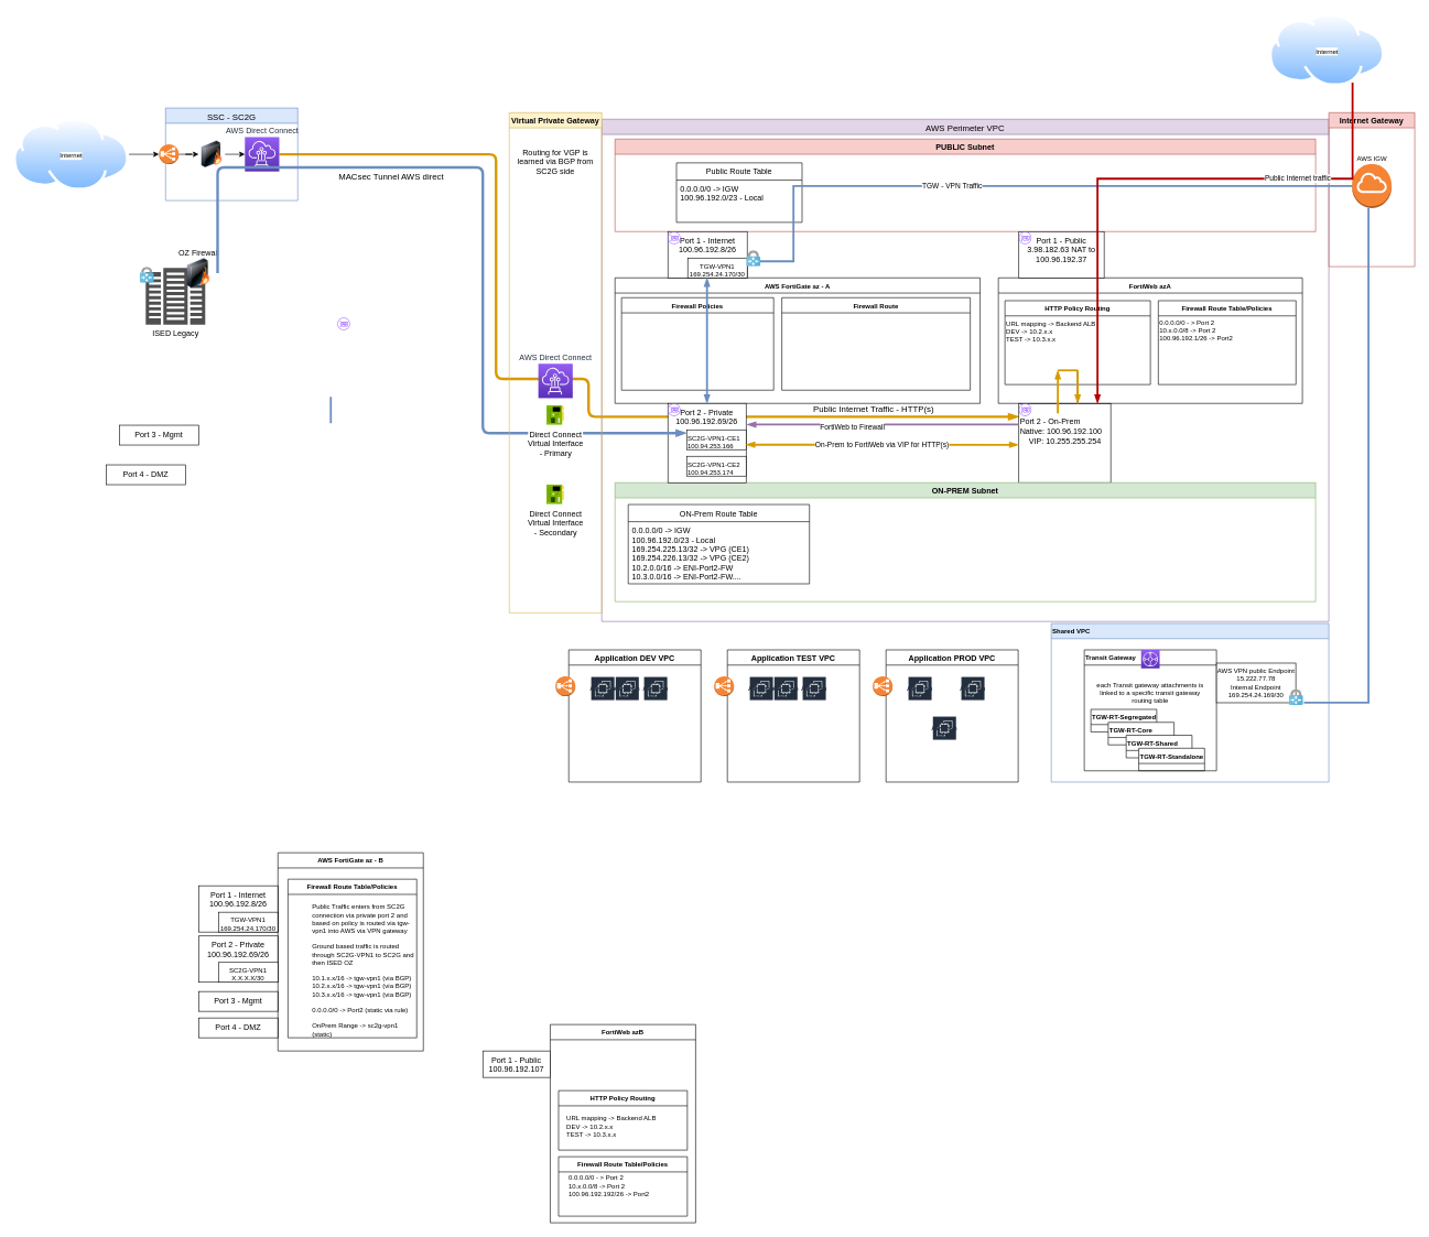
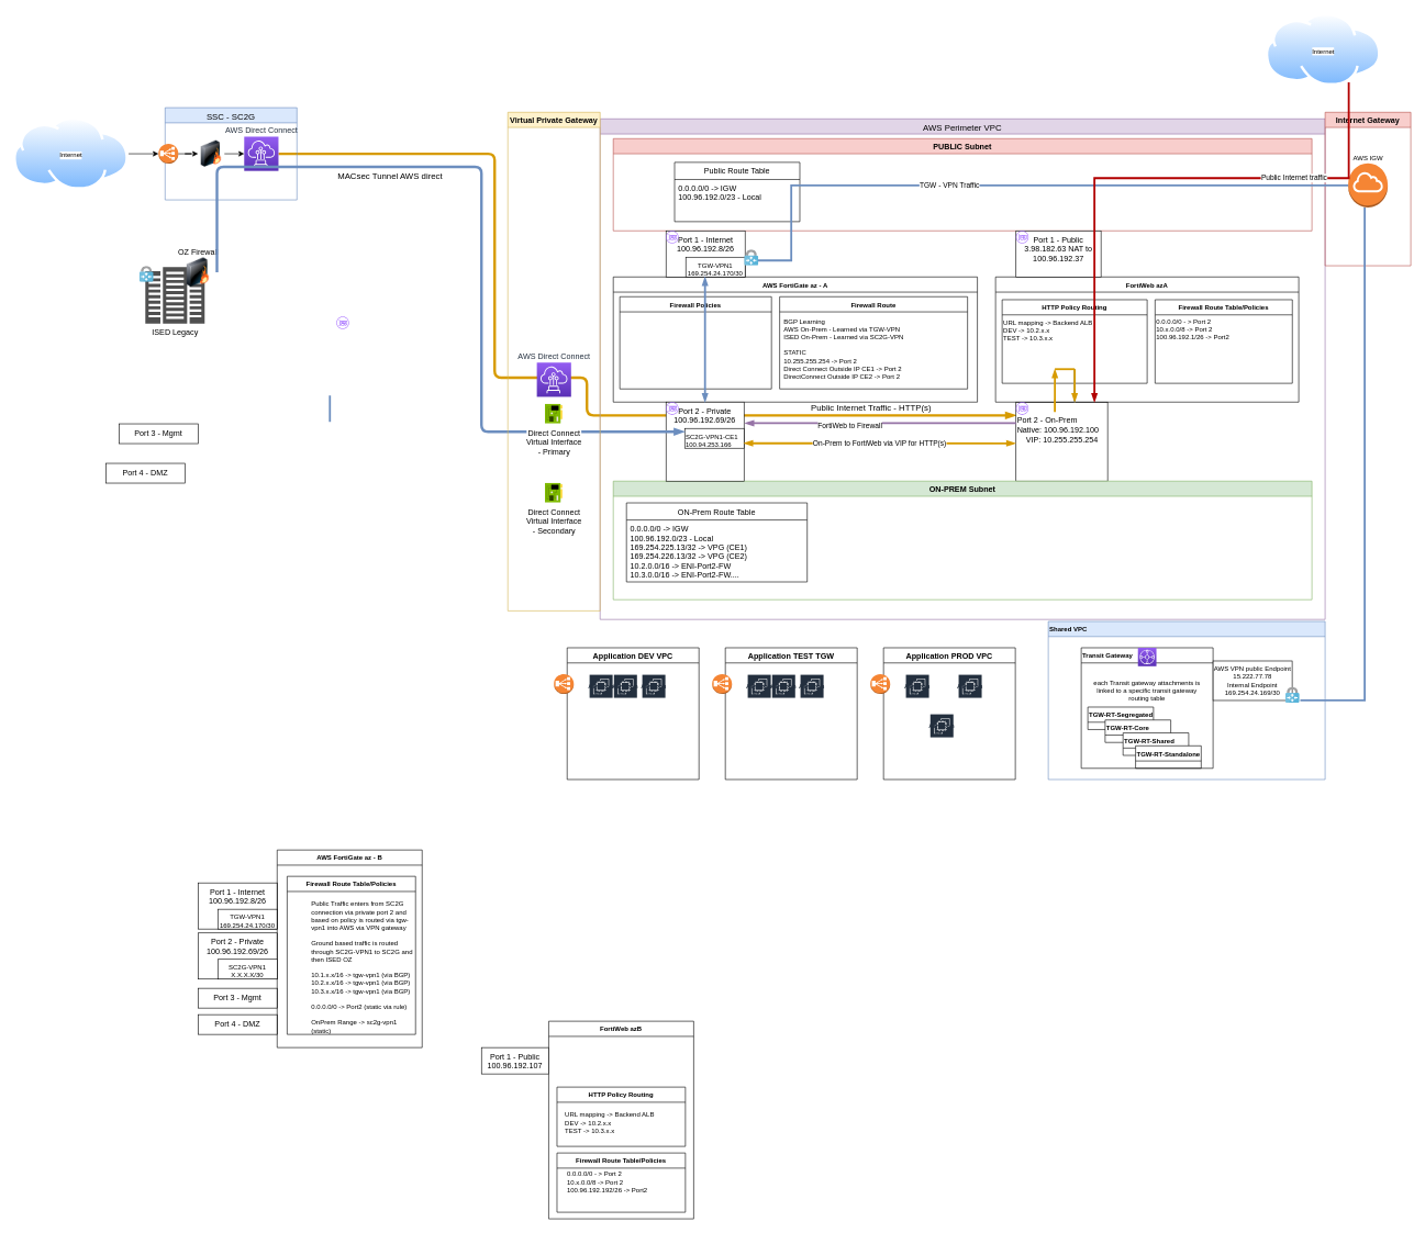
- <mxCell id="104" value="Routing for VGP is learned via BGP from SC2G side" style="text;html=1;strokeColor=none;fillColor=none;align=center;verticalAlign=middle;whiteSpace=wrap;rounded=0;" vertex="1" parent="102"><mxGeometry x="10" y="40" width="120" height="70" as="geometry" /></mxCell>
+ <mxCell id="63" value="BGP Learning&lt;br&gt;AWS On-Prem - Learned via TGW-VPN&amp;nbsp;&lt;br&gt;ISED On-Prem - Learned via SC2G-VPN&lt;br&gt;&lt;br&gt;STATIC&lt;br&gt;10.255.255.254 -&amp;gt; Port 2&lt;br&gt;Direct Connect Outside IP CE1 -&amp;gt; Port 2&amp;nbsp;&lt;br&gt;DirectConnect Outside IP CE2 -&amp;gt; Port 2" style="text;html=1;strokeColor=none;fillColor=none;align=left;verticalAlign=top;whiteSpace=wrap;rounded=0;fontSize=10;" vertex="1" parent="62"><mxGeometry x="5.06" y="25" width="275.06" height="100" as="geometry" /></mxCell>
- <mxCell id="78" value="SC2G-VPN1-CE2&lt;br&gt;100.94.253.174" style="rounded=0;whiteSpace=wrap;html=1;verticalAlign=top;fontSize=10;align=left;" vertex="1" parent="76"><mxGeometry x="28.4" y="80" width="90" height="30" as="geometry" /></mxCell>
- <mxCell id="26" value="Application TEST VPC" style="swimlane;" parent="1" vertex="1"><mxGeometry x="1100" y="983" width="200" height="200" as="geometry" /></mxCell>
+ <mxCell id="26" value="Application TEST TGW" style="swimlane;" parent="1" vertex="1"><mxGeometry x="1100" y="983" width="200" height="200" as="geometry" /></mxCell>
